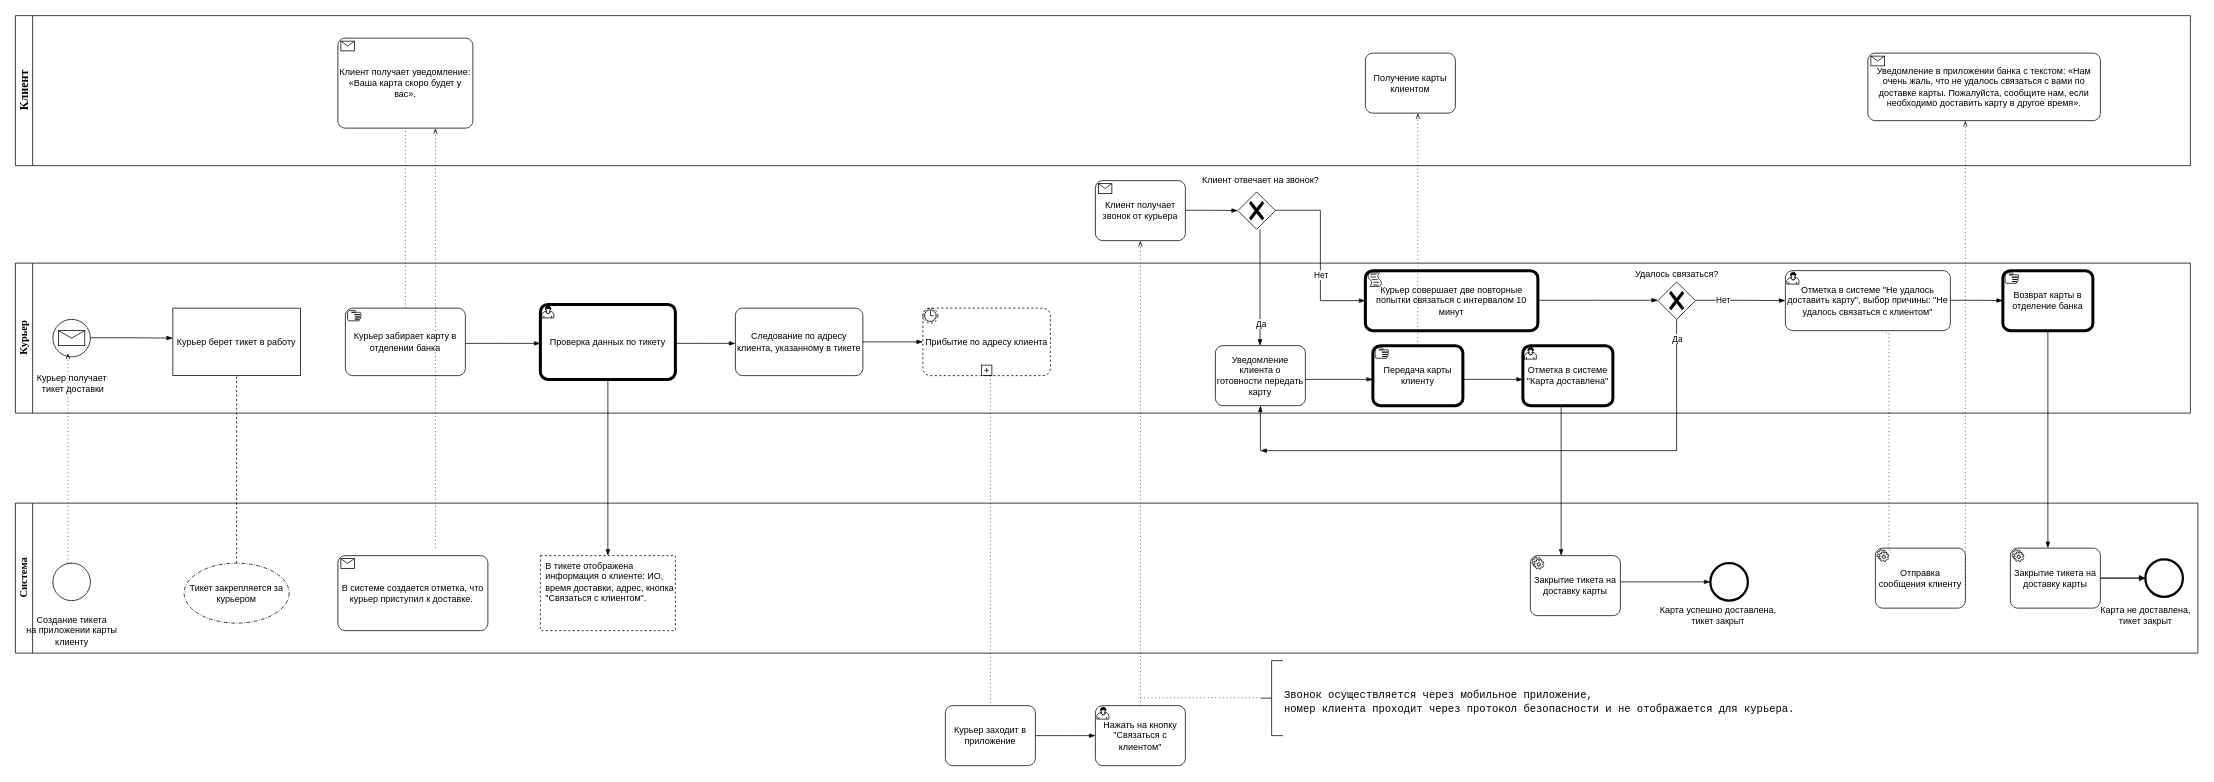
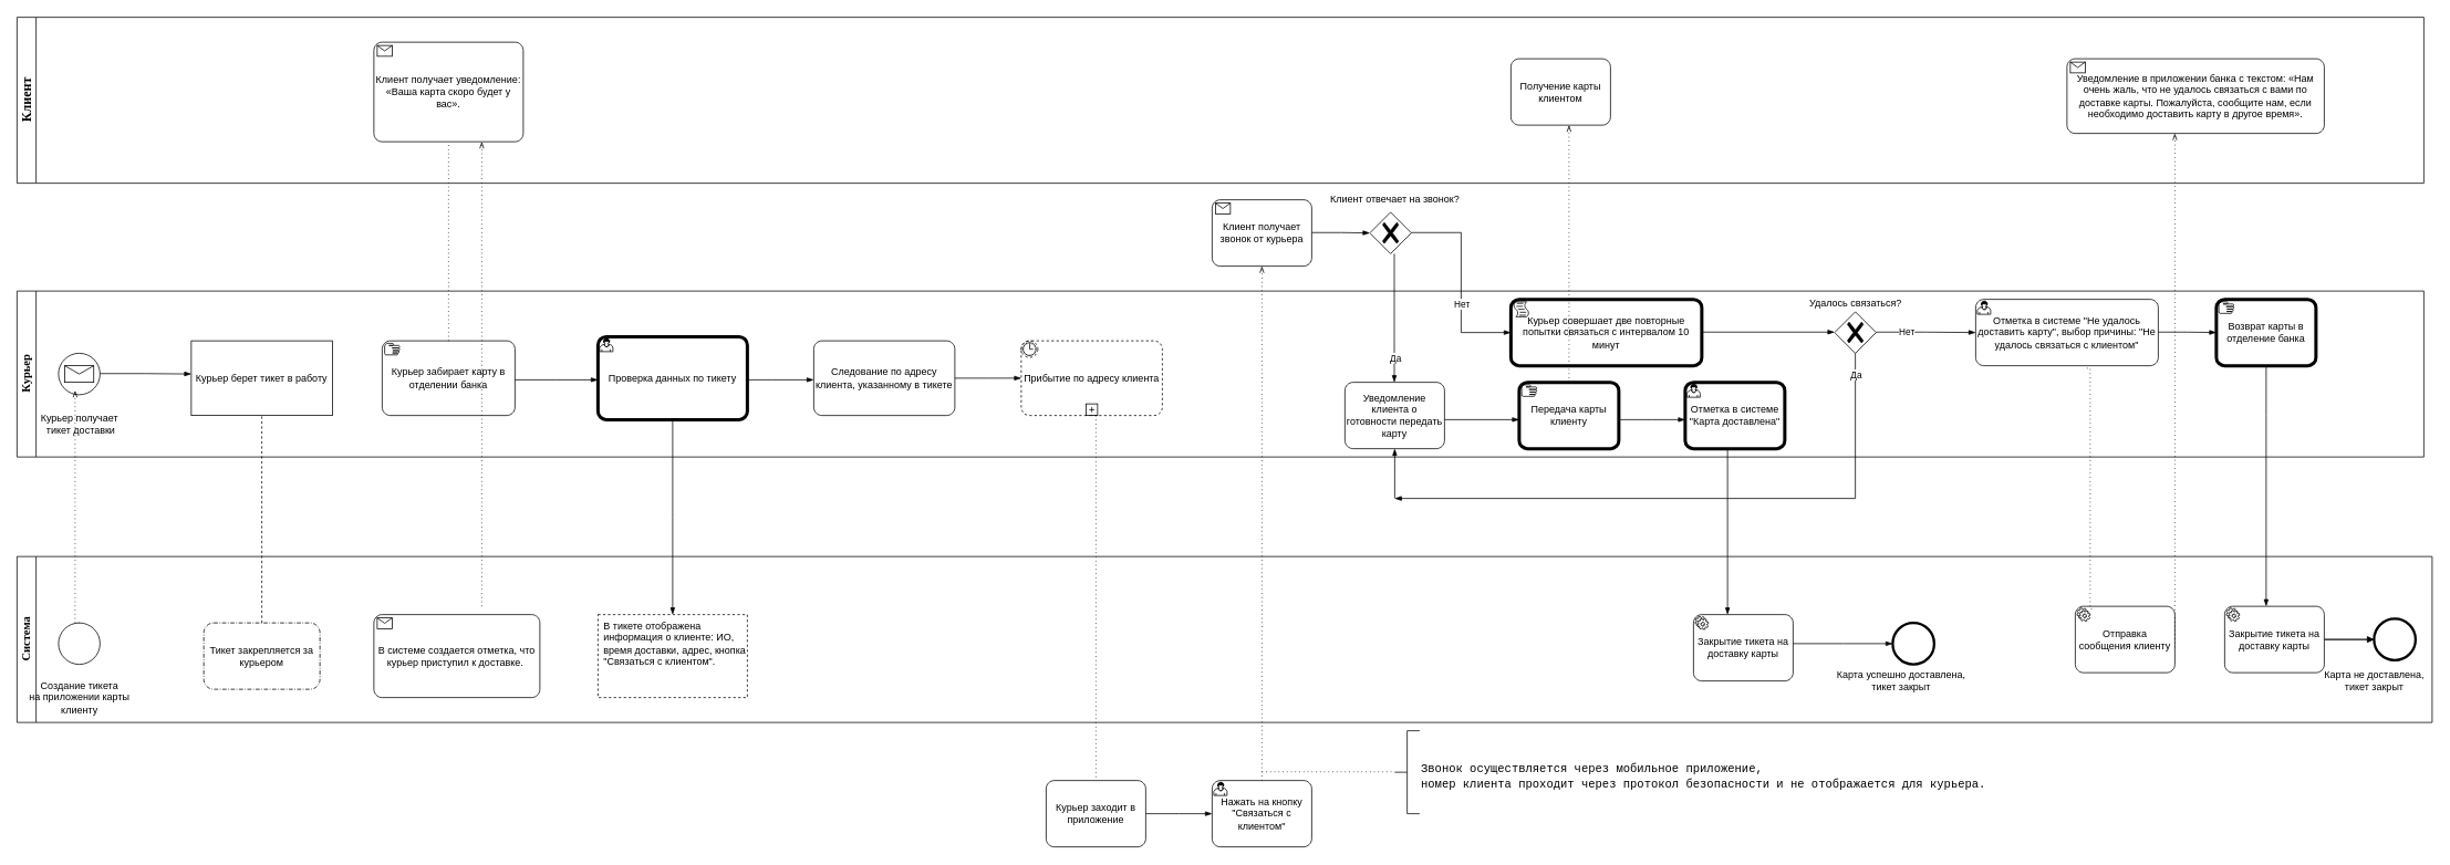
- <mxCell id="40" value="&lt;font style=&quot;font-size: 12px;&quot;&gt;Тикет закрепляется за курьером&lt;/font&gt;" style="ellipse;points=[[0.25,0,0],[0.5,0,0],[0.75,0,0],[1,0.25,0],[1,0.5,0],[1,0.75,0],[0.75,1,0],[0.5,1,0],[0.25,1,0],[0,0.75,0],[0,0.5,0],[0,0.25,0]];dashed=1;dashPattern=5 2 1 2;labelPosition=center;verticalLabelPosition=middle;align=center;verticalAlign=middle;fontSize=8;html=1;whiteSpace=wrap;" parent="37" vertex="1"><mxGeometry x="225" y="80" width="140" height="80" as="geometry" /></mxCell>
+ <mxCell id="40" value="&lt;font style=&quot;font-size: 12px;&quot;&gt;Тикет закрепляется за курьером&lt;/font&gt;" style="points=[[0.25,0,0],[0.5,0,0],[0.75,0,0],[1,0.25,0],[1,0.5,0],[1,0.75,0],[0.75,1,0],[0.5,1,0],[0.25,1,0],[0,0.75,0],[0,0.5,0],[0,0.25,0]];rounded=1;dashed=1;dashPattern=5 2 1 2;labelPosition=center;verticalLabelPosition=middle;align=center;verticalAlign=middle;fontSize=8;html=1;whiteSpace=wrap;" parent="37" vertex="1"><mxGeometry x="225" y="80" width="140" height="80" as="geometry" /></mxCell>
